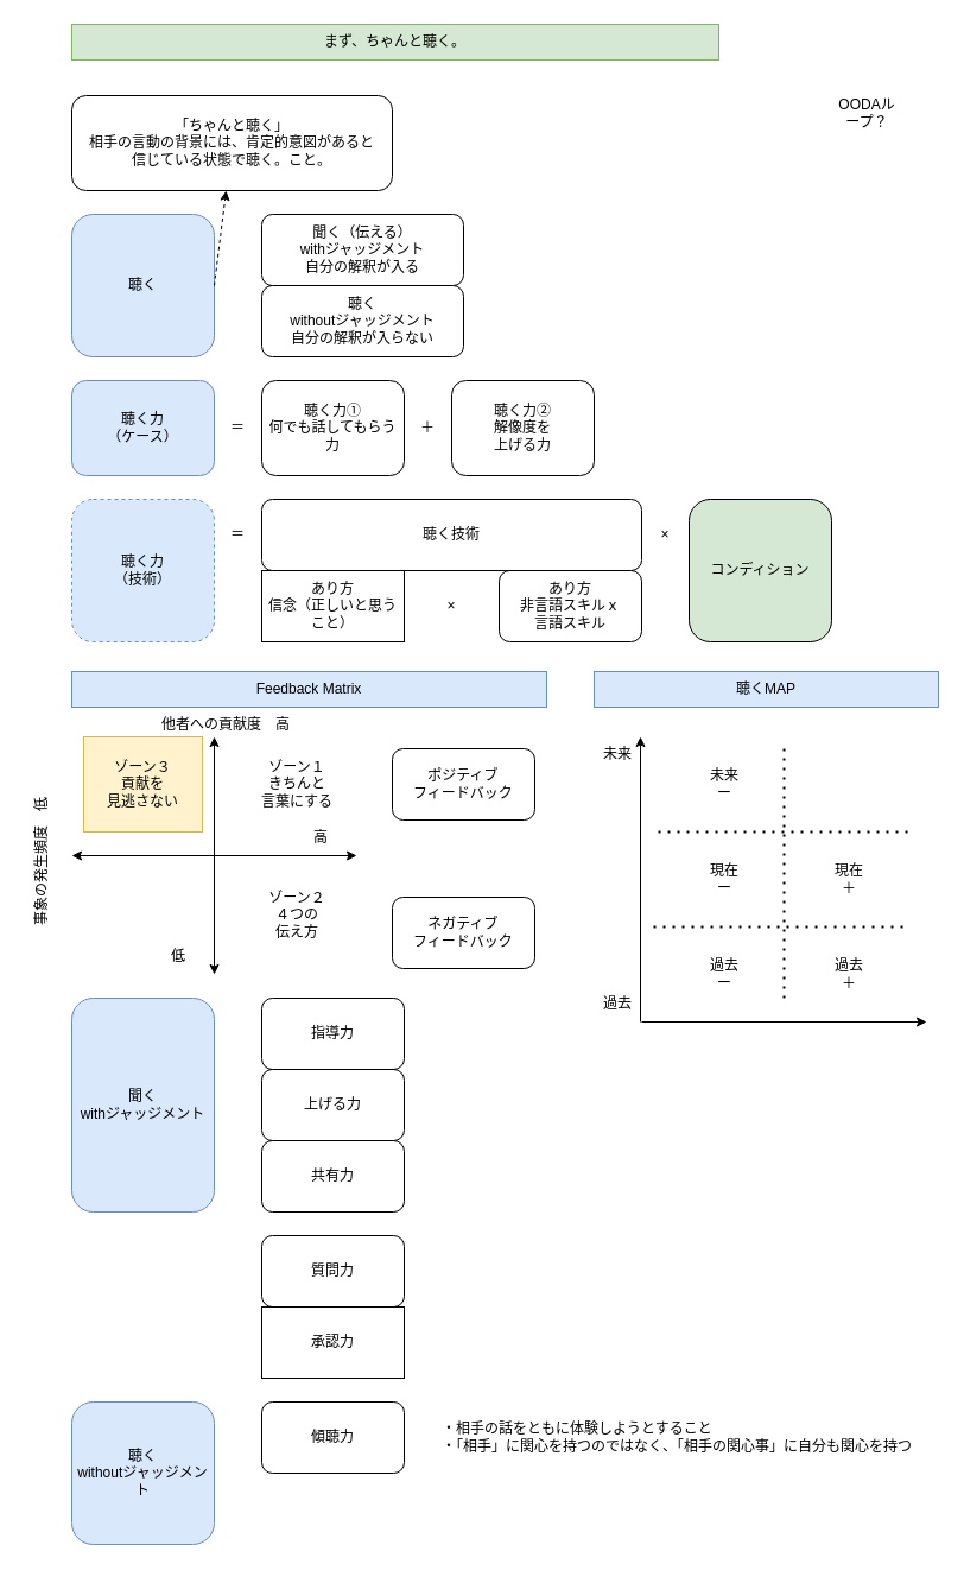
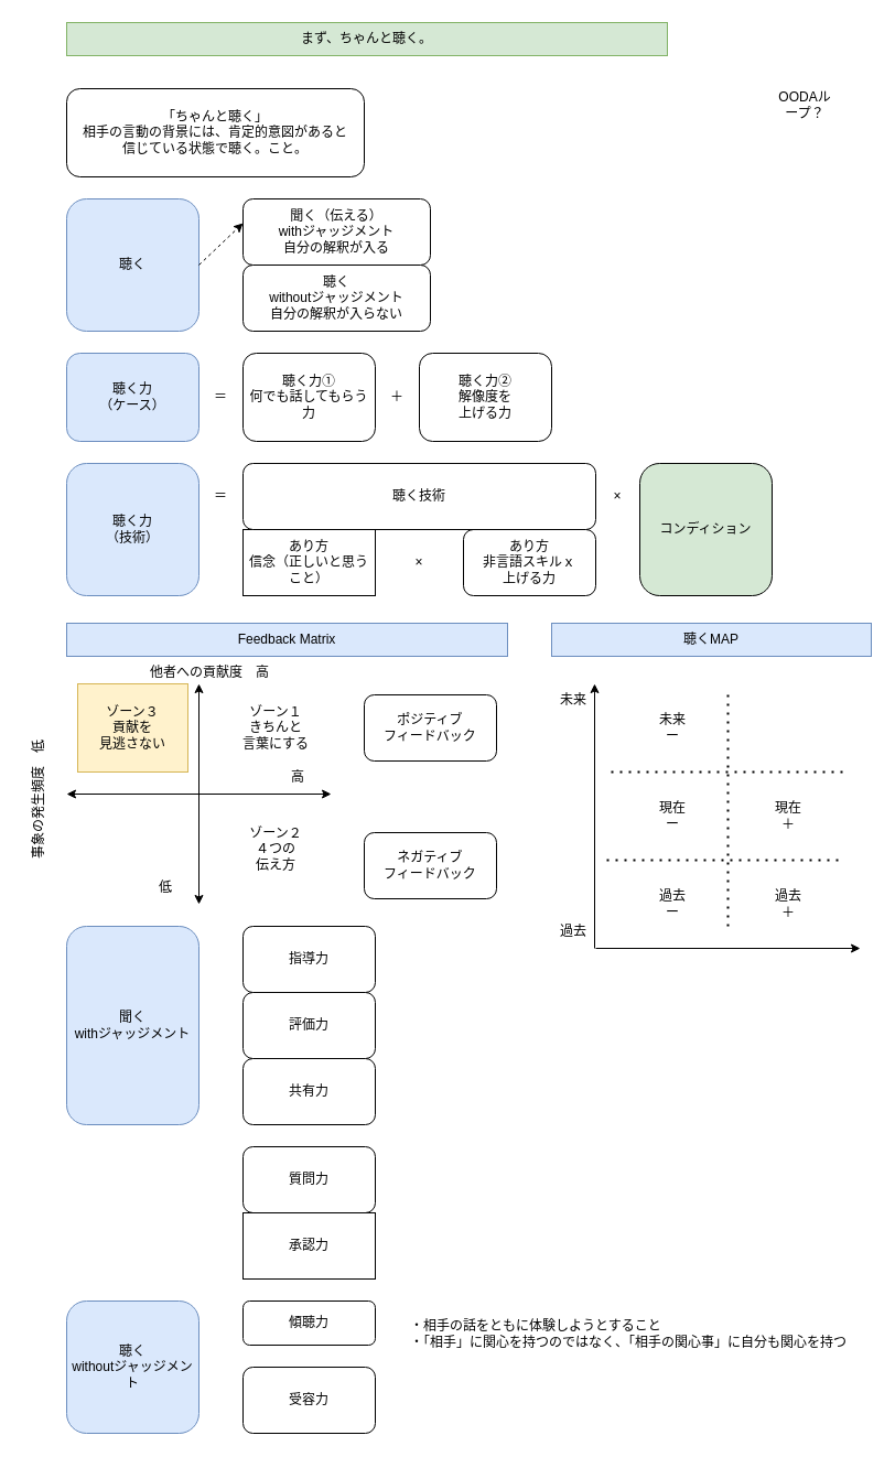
- <mxCell id="12" value="" style="endArrow=classic;html=1;rounded=0;exitX=1;exitY=0.5;exitDx=0;exitDy=0;dashed=1;" edge="1" parent="1" source="9" target="3"><mxGeometry width="50" height="50" relative="1" as="geometry"><mxPoint x="180" y="220" as="sourcePoint" /><mxPoint x="230" y="170" as="targetPoint" /></mxGeometry></mxCell>
+ <mxCell id="12" value="" style="endArrow=classic;html=1;rounded=0;entryX=0;entryY=0.367;entryDx=0;entryDy=0;entryPerimeter=0;exitX=1;exitY=0.5;exitDx=0;exitDy=0;dashed=1;" edge="1" parent="1" source="9" target="10"><mxGeometry width="50" height="50" relative="1" as="geometry"><mxPoint x="180" y="220" as="sourcePoint" /><mxPoint x="230" y="170" as="targetPoint" /></mxGeometry></mxCell>
- <mxCell id="13" value="聴く力&lt;div&gt;（技術）&lt;/div&gt;" style="rounded=1;whiteSpace=wrap;html=1;fillColor=#dae8fc;strokeColor=#6c8ebf;dashed=1;" vertex="1" parent="1"><mxGeometry x="60" y="420" width="120" height="120" as="geometry" /></mxCell>
+ <mxCell id="13" value="聴く力&lt;div&gt;（技術）&lt;/div&gt;" style="rounded=1;whiteSpace=wrap;html=1;fillColor=#dae8fc;strokeColor=#6c8ebf;" vertex="1" parent="1"><mxGeometry x="60" y="420" width="120" height="120" as="geometry" /></mxCell>
- <mxCell id="15" value="あり方&lt;div&gt;非言語スキルｘ&lt;/div&gt;&lt;div&gt;言語スキル&lt;/div&gt;" style="rounded=1;whiteSpace=wrap;html=1;" vertex="1" parent="1"><mxGeometry x="420" y="480" width="120" height="60" as="geometry" /></mxCell>
+ <mxCell id="15" value="あり方&lt;div&gt;非言語スキルｘ&lt;/div&gt;&lt;div&gt;上げる力&lt;/div&gt;" style="rounded=1;whiteSpace=wrap;html=1;" vertex="1" parent="1"><mxGeometry x="420" y="480" width="120" height="60" as="geometry" /></mxCell>
- <mxCell id="35" value="上げる力" style="rounded=1;whiteSpace=wrap;html=1;" vertex="1" parent="1"><mxGeometry x="220" y="900" width="120" height="60" as="geometry" /></mxCell>
+ <mxCell id="35" value="評価力" style="rounded=1;whiteSpace=wrap;html=1;" vertex="1" parent="1"><mxGeometry x="220" y="900" width="120" height="60" as="geometry" /></mxCell>
- <mxCell id="40" value="傾聴力" style="rounded=1;whiteSpace=wrap;html=1;" vertex="1" parent="1"><mxGeometry x="220" y="1180" width="120" height="60" as="geometry" /></mxCell>
+ <mxCell id="40" value="傾聴力" style="rounded=1;whiteSpace=wrap;html=1;" vertex="1" parent="1"><mxGeometry x="220" y="1180" width="120" height="40" as="geometry" /></mxCell>
+ <mxCell id="41" value="受容力" style="rounded=1;whiteSpace=wrap;html=1;" vertex="1" parent="1"><mxGeometry x="220" y="1240" width="120" height="60" as="geometry" /></mxCell>
